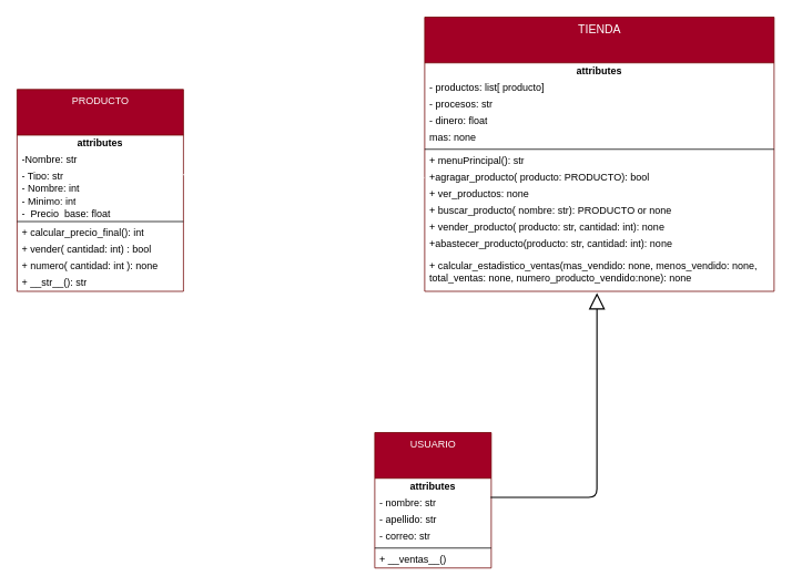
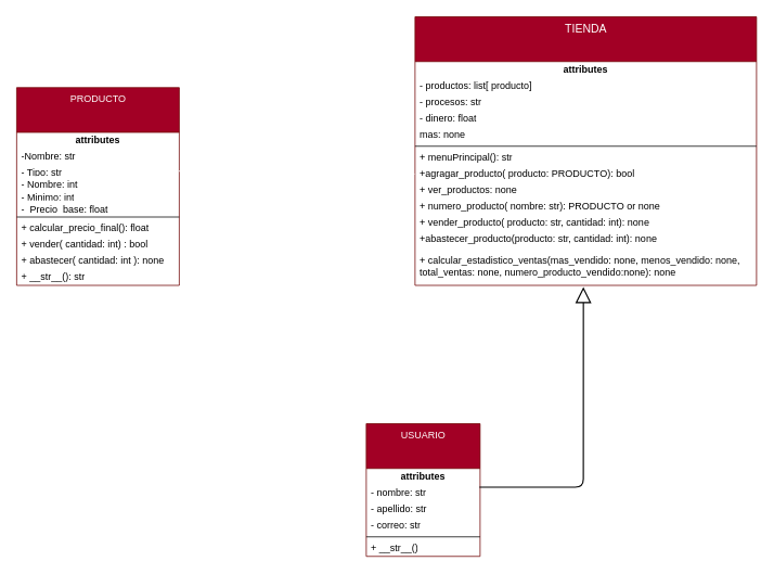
- <mxCell id="24" value="+ buscar_producto( nombre: str): PRODUCTO or none" style="text;html=1;strokeColor=none;fillColor=none;align=left;verticalAlign=middle;spacingLeft=4;spacingRight=4;overflow=hidden;rotatable=0;points=[[0,0.5],[1,0.5]];portConstraint=eastwest;fontSize=12;" parent="14" vertex="1"><mxGeometry y="223" width="420" height="20" as="geometry" /></mxCell>
+ <mxCell id="24" value="+ numero_producto( nombre: str): PRODUCTO or none" style="text;html=1;strokeColor=none;fillColor=none;align=left;verticalAlign=middle;spacingLeft=4;spacingRight=4;overflow=hidden;rotatable=0;points=[[0,0.5],[1,0.5]];portConstraint=eastwest;fontSize=12;" parent="14" vertex="1"><mxGeometry y="223" width="420" height="20" as="geometry" /></mxCell>
- <mxCell id="10" value="+ calcular_precio_final(): int" style="text;html=1;strokeColor=none;fillColor=none;align=left;verticalAlign=middle;spacingLeft=4;spacingRight=4;overflow=hidden;rotatable=0;points=[[0,0.5],[1,0.5]];portConstraint=eastwest;" parent="2" vertex="1"><mxGeometry y="163" width="200" height="20" as="geometry" /></mxCell>
+ <mxCell id="10" value="+ calcular_precio_final(): float" style="text;html=1;strokeColor=none;fillColor=none;align=left;verticalAlign=middle;spacingLeft=4;spacingRight=4;overflow=hidden;rotatable=0;points=[[0,0.5],[1,0.5]];portConstraint=eastwest;" parent="2" vertex="1"><mxGeometry y="163" width="200" height="20" as="geometry" /></mxCell>
- <mxCell id="12" value="+ numero( cantidad: int ): none" style="text;html=1;strokeColor=none;fillColor=none;align=left;verticalAlign=middle;spacingLeft=4;spacingRight=4;overflow=hidden;rotatable=0;points=[[0,0.5],[1,0.5]];portConstraint=eastwest;" parent="2" vertex="1"><mxGeometry y="203" width="200" height="20" as="geometry" /></mxCell>
+ <mxCell id="12" value="+ abastecer( cantidad: int ): none" style="text;html=1;strokeColor=none;fillColor=none;align=left;verticalAlign=middle;spacingLeft=4;spacingRight=4;overflow=hidden;rotatable=0;points=[[0,0.5],[1,0.5]];portConstraint=eastwest;" parent="2" vertex="1"><mxGeometry y="203" width="200" height="20" as="geometry" /></mxCell>
- <mxCell id="35" value="+ __ventas__()" style="text;html=1;strokeColor=none;fillColor=none;align=left;verticalAlign=middle;spacingLeft=4;spacingRight=4;overflow=hidden;rotatable=0;points=[[0,0.5],[1,0.5]];portConstraint=eastwest;" parent="29" vertex="1"><mxGeometry y="143" width="140" height="20" as="geometry" /></mxCell>
+ <mxCell id="35" value="+ __str__()" style="text;html=1;strokeColor=none;fillColor=none;align=left;verticalAlign=middle;spacingLeft=4;spacingRight=4;overflow=hidden;rotatable=0;points=[[0,0.5],[1,0.5]];portConstraint=eastwest;" parent="29" vertex="1"><mxGeometry y="143" width="140" height="20" as="geometry" /></mxCell>
